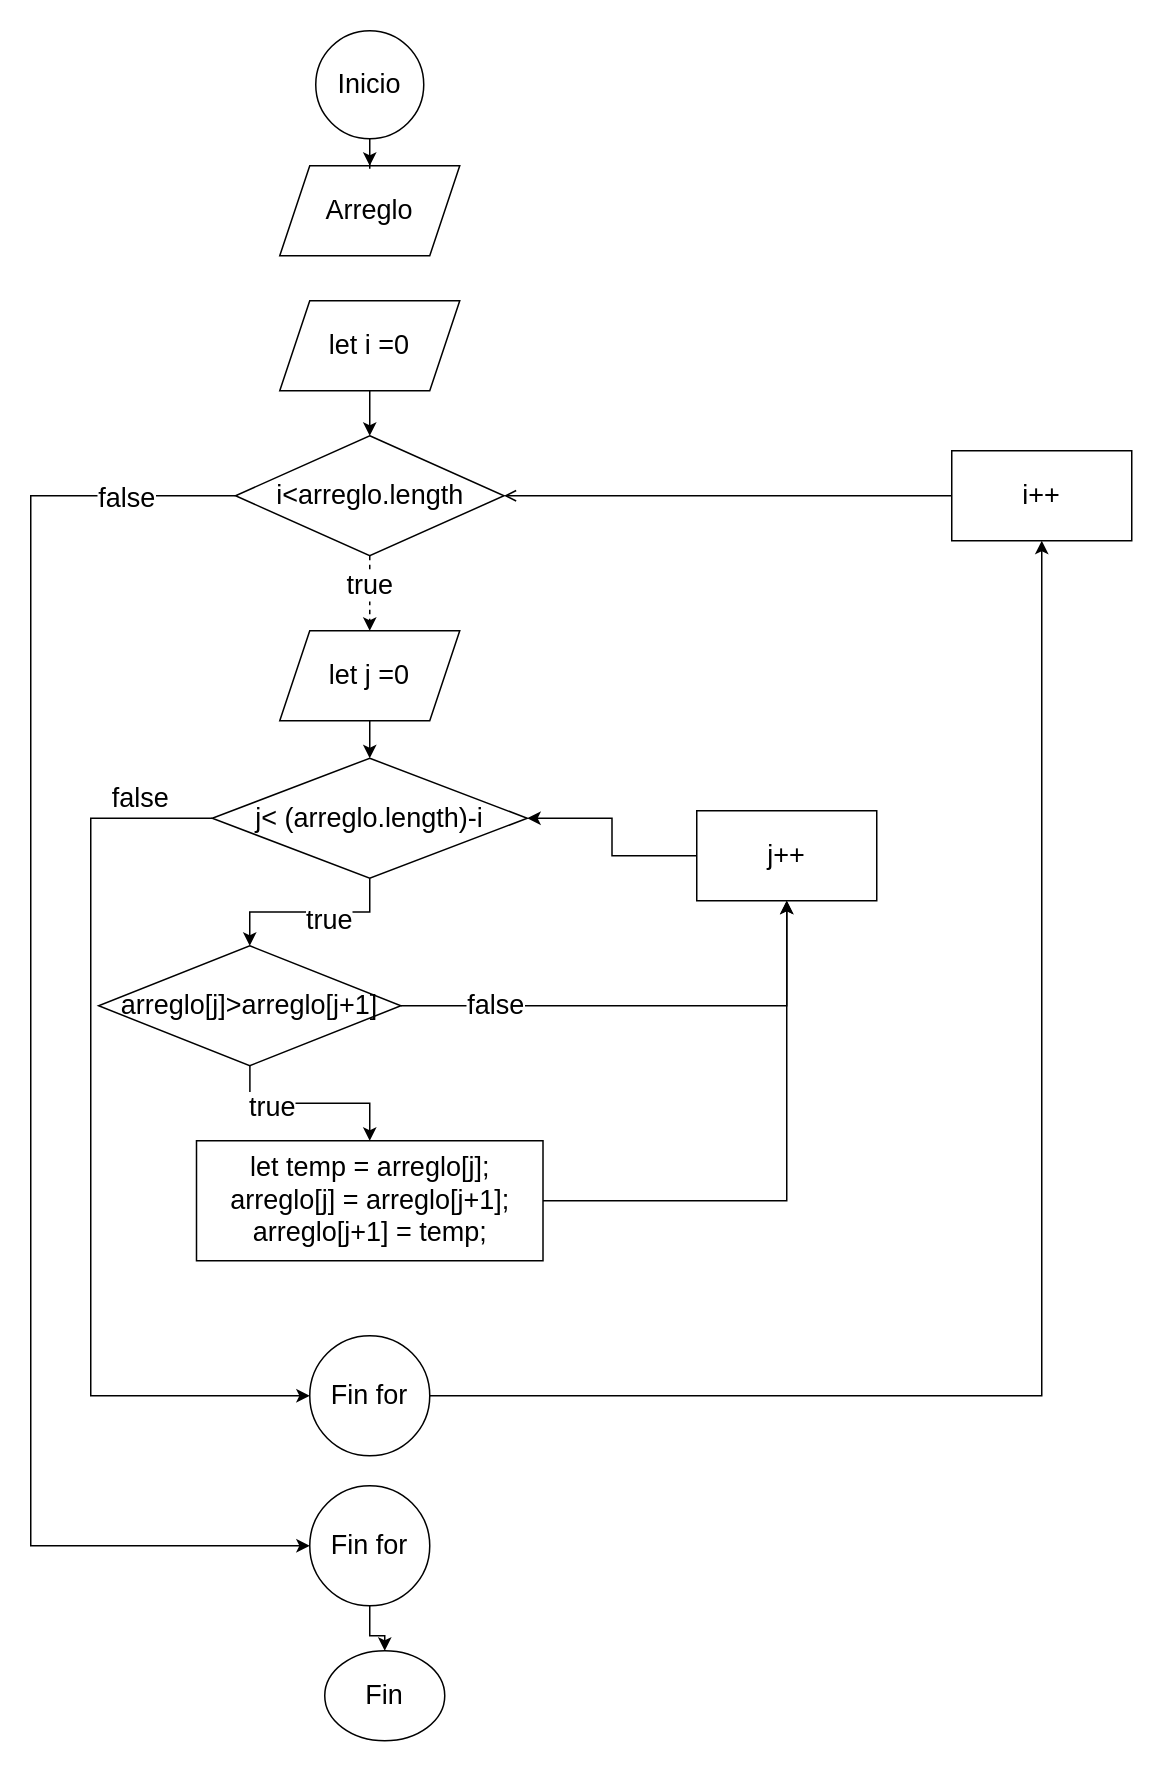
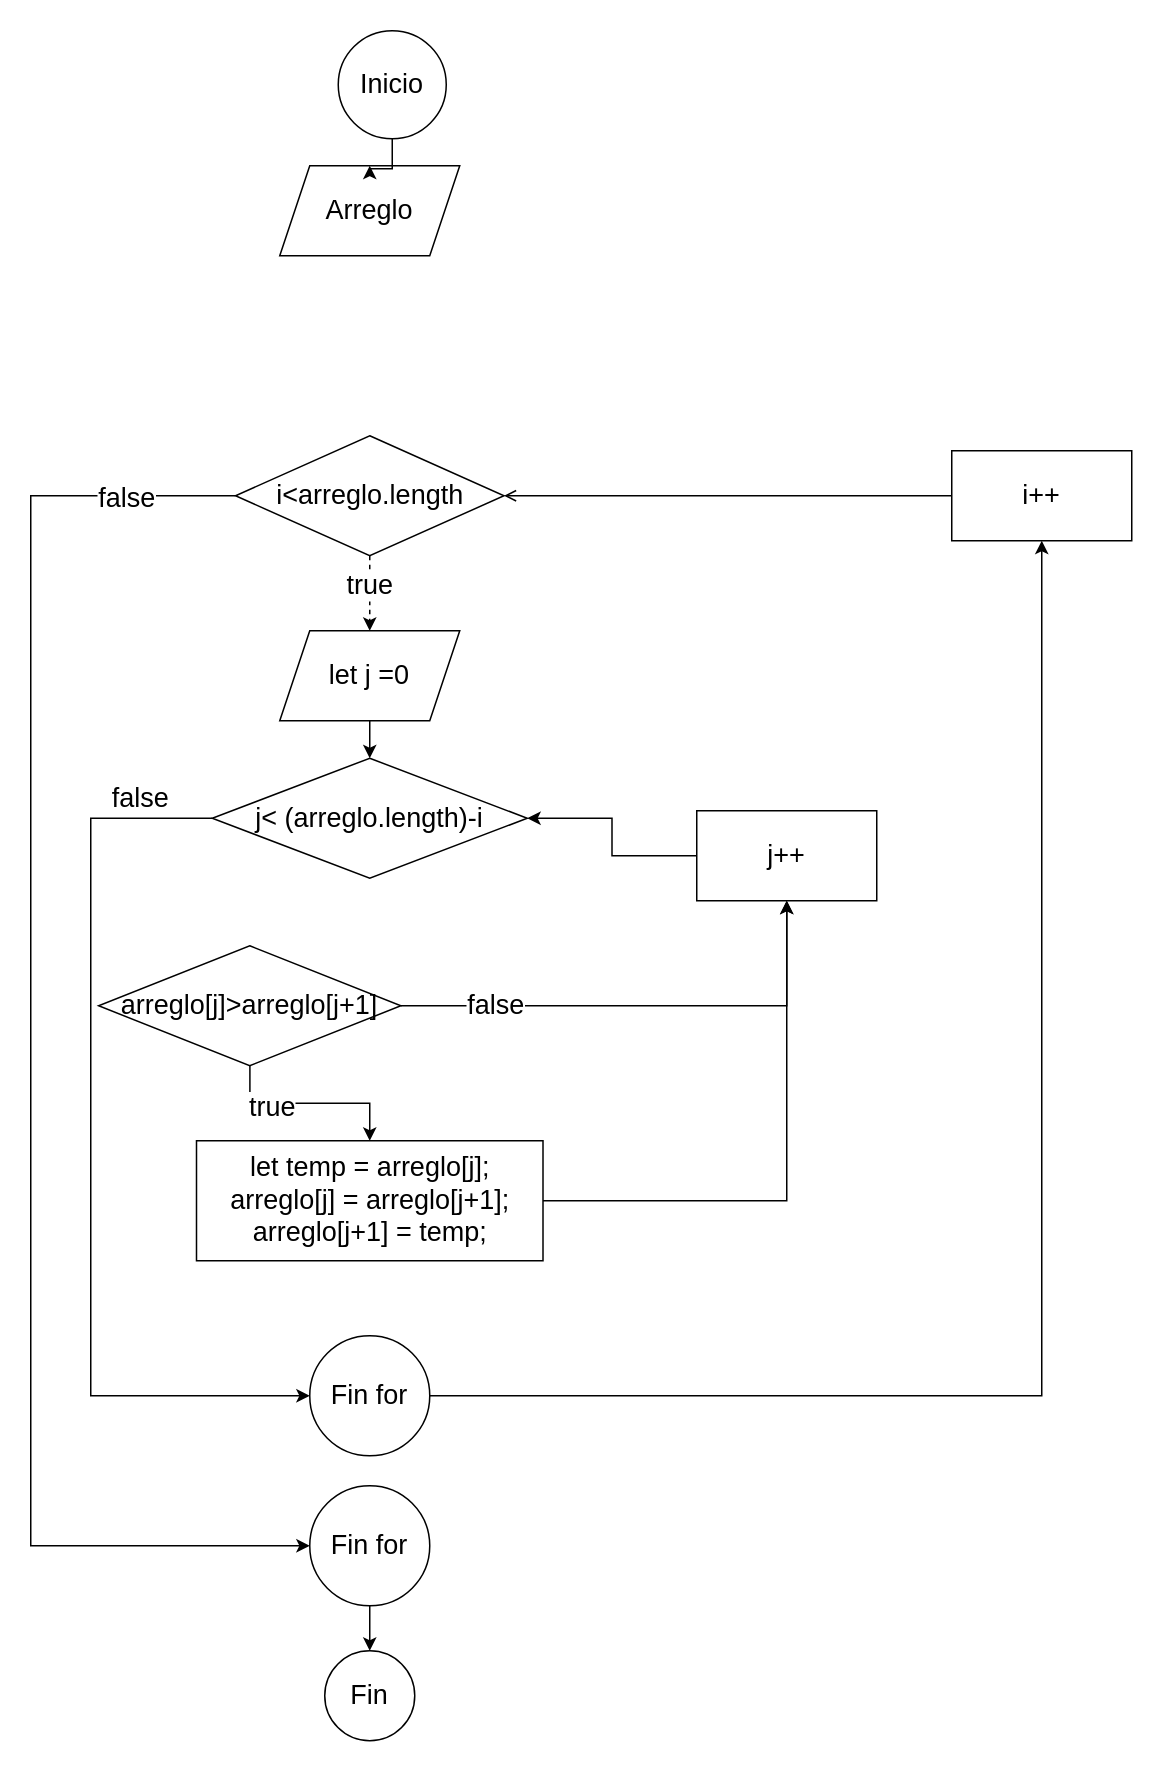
- <mxCell id="4" value="&lt;font style=&quot;font-size: 18px;&quot;&gt;Inicio&lt;/font&gt;" style="ellipse;whiteSpace=wrap;html=1;aspect=fixed;" vertex="1" parent="1"><mxGeometry x="210" y="20" width="72" height="72" as="geometry" /></mxCell>
+ <mxCell id="4" value="&lt;font style=&quot;font-size: 18px;&quot;&gt;Inicio&lt;/font&gt;" style="ellipse;whiteSpace=wrap;html=1;aspect=fixed;" vertex="1" parent="1"><mxGeometry x="225" y="20" width="72" height="72" as="geometry" /></mxCell>
- <mxCell id="32" value="&lt;font style=&quot;font-size: 18px;&quot;&gt;let i =0&lt;/font&gt;" style="shape=parallelogram;perimeter=parallelogramPerimeter;whiteSpace=wrap;html=1;fixedSize=1;" vertex="1" parent="1"><mxGeometry x="186" y="200" width="120" height="60" as="geometry" /></mxCell>
- <mxCell id="31" style="edgeStyle=orthogonalEdgeStyle;rounded=0;orthogonalLoop=1;jettySize=auto;html=1;" edge="1" parent="1" source="32" target="14"><mxGeometry relative="1" as="geometry" /></mxCell>
- <mxCell id="15" style="edgeStyle=orthogonalEdgeStyle;rounded=0;orthogonalLoop=1;jettySize=auto;html=1;entryX=0.5;entryY=0;entryDx=0;entryDy=0;" edge="1" parent="1" source="19" target="28"><mxGeometry relative="1" as="geometry"><mxPoint x="246" y="580" as="targetPoint" /></mxGeometry></mxCell>
- <mxCell id="16" value="&lt;font style=&quot;font-size: 18px;&quot;&gt;true&lt;/font&gt;" style="edgeLabel;html=1;align=center;verticalAlign=middle;resizable=0;points=[];" connectable="0" vertex="1" parent="15"><mxGeometry x="-0.2" y="5" relative="1" as="geometry"><mxPoint as="offset" /></mxGeometry></mxCell>
- <mxCell id="5" value="&lt;font style=&quot;font-size: 18px;&quot;&gt;Fin&lt;/font&gt;" style="ellipse;whiteSpace=wrap;html=1;aspect=fixed;" vertex="1" parent="1"><mxGeometry x="216" y="1100" width="80" height="60" as="geometry" /></mxCell>
+ <mxCell id="5" value="&lt;font style=&quot;font-size: 18px;&quot;&gt;Fin&lt;/font&gt;" style="ellipse;whiteSpace=wrap;html=1;aspect=fixed;" vertex="1" parent="1"><mxGeometry x="216" y="1100" width="60" height="60" as="geometry" /></mxCell>
